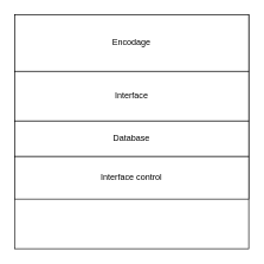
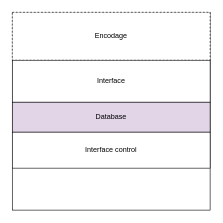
- <mxCell id="3" value="Encodage" style="rounded=0;whiteSpace=wrap;html=1;" vertex="1" parent="1"><mxGeometry x="20" y="20" width="330" height="80" as="geometry" /></mxCell>
+ <mxCell id="3" value="Encodage" style="rounded=0;whiteSpace=wrap;html=1;dashed=1;" vertex="1" parent="1"><mxGeometry x="20" y="20" width="330" height="80" as="geometry" /></mxCell>
- <mxCell id="5" value="Database" style="rounded=0;whiteSpace=wrap;html=1;" vertex="1" parent="1"><mxGeometry x="20" y="170" width="330" height="50" as="geometry" /></mxCell>
+ <mxCell id="5" value="Database" style="rounded=0;whiteSpace=wrap;html=1;fillColor=#e1d5e7;" vertex="1" parent="1"><mxGeometry x="20" y="170" width="330" height="50" as="geometry" /></mxCell>
